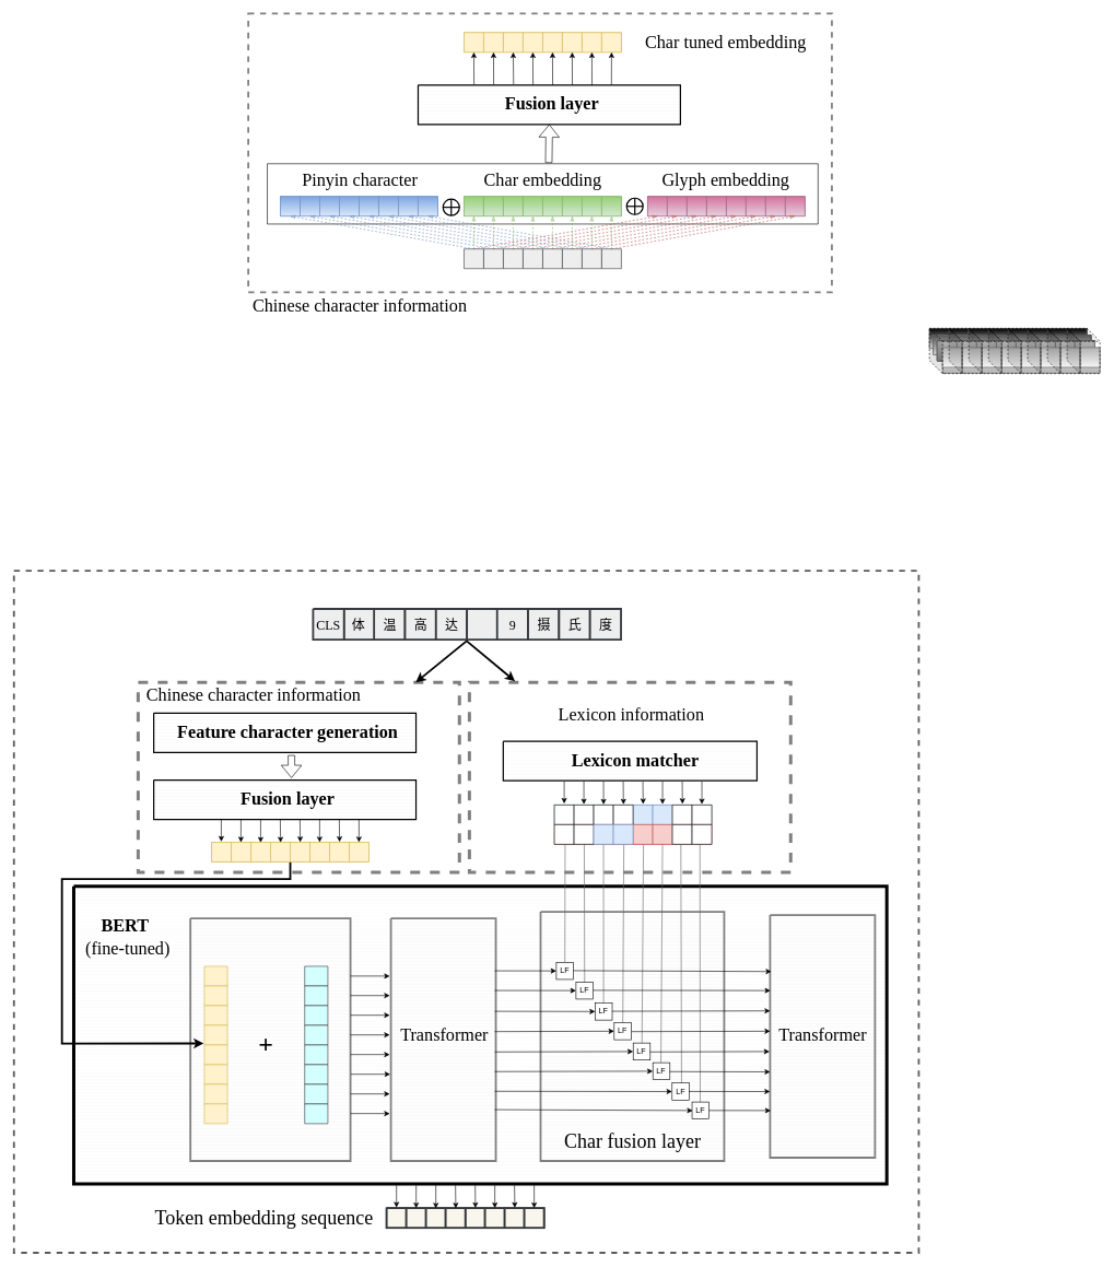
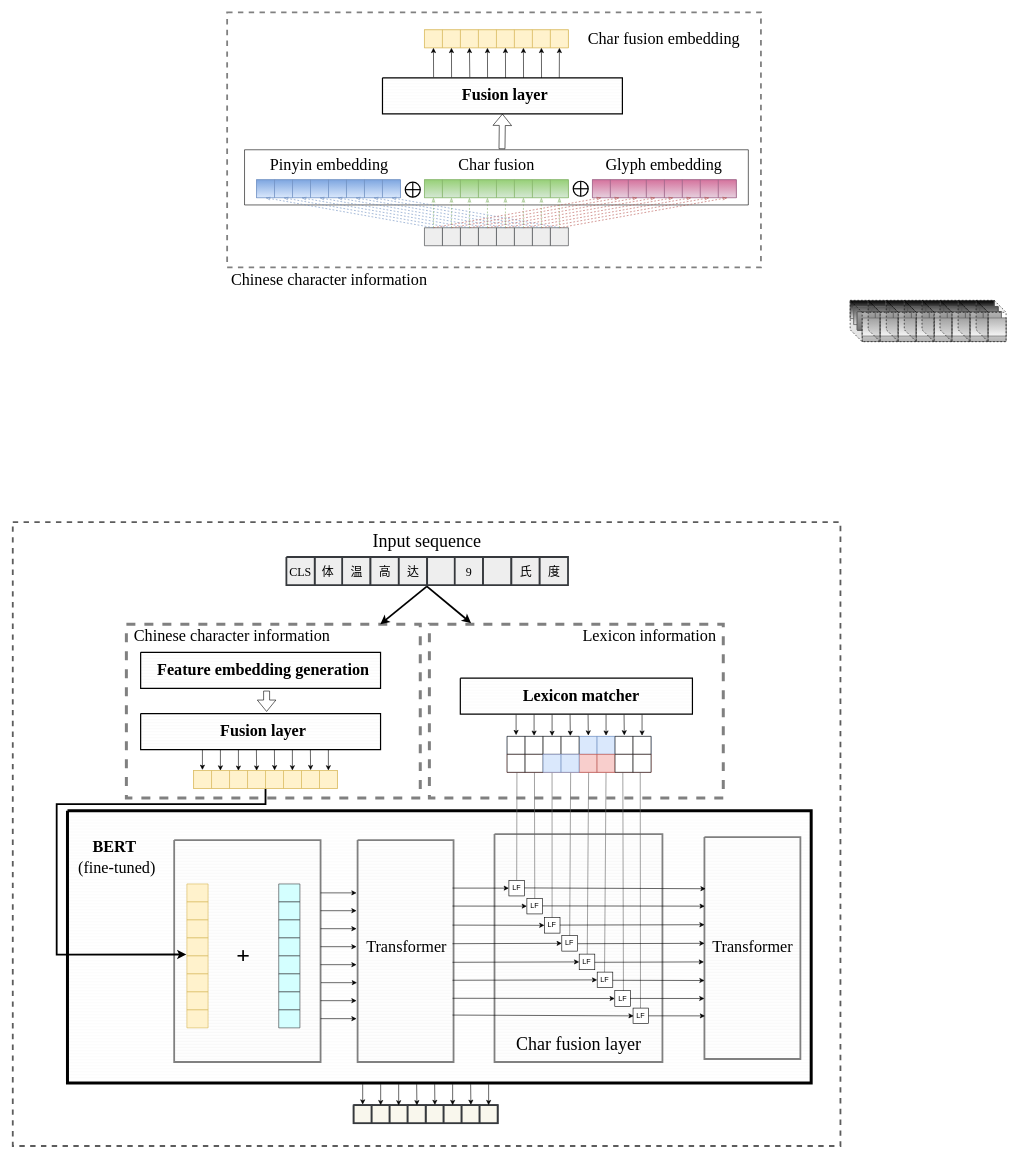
- <mxCell id="355" value="Char tuned embedding" style="text;html=1;resizable=0;autosize=1;align=center;verticalAlign=middle;points=[];fillColor=none;strokeColor=none;rounded=0;shadow=0;sketch=0;fillStyle=auto;fontFamily=Times New Roman;fontSize=27;" parent="1" vertex="1"><mxGeometry x="971.22" y="44" width="270" height="40" as="geometry" /></mxCell>
+ <mxCell id="355" value="Char fusion embedding" style="text;html=1;resizable=0;autosize=1;align=center;verticalAlign=middle;points=[];fillColor=none;strokeColor=none;rounded=0;shadow=0;sketch=0;fillStyle=auto;fontFamily=Times New Roman;fontSize=27;" parent="1" vertex="1"><mxGeometry x="971.22" y="44" width="270" height="40" as="geometry" /></mxCell>
- <mxCell id="319" value="&lt;p&gt;&lt;span style=&quot;font-family: &amp;quot;Times New Roman&amp;quot;; font-size: 27px;&quot;&gt;Pinyin character&lt;/span&gt;&lt;br&gt;&lt;/p&gt;" style="text;html=1;resizable=0;autosize=1;align=center;verticalAlign=middle;points=[];fillColor=none;strokeColor=none;rounded=0;shadow=0;dashed=1;sketch=0;fillStyle=auto;" parent="1" vertex="1"><mxGeometry x="443.22" y="249" width="210" height="50" as="geometry" /></mxCell>
+ <mxCell id="319" value="&lt;p&gt;&lt;span style=&quot;font-family: &amp;quot;Times New Roman&amp;quot;; font-size: 27px;&quot;&gt;Pinyin embedding&lt;/span&gt;&lt;br&gt;&lt;/p&gt;" style="text;html=1;resizable=0;autosize=1;align=center;verticalAlign=middle;points=[];fillColor=none;strokeColor=none;rounded=0;shadow=0;dashed=1;sketch=0;fillStyle=auto;" parent="1" vertex="1"><mxGeometry x="443.22" y="249" width="210" height="50" as="geometry" /></mxCell>
- <mxCell id="320" value="&lt;p&gt;&lt;span style=&quot;font-family: &amp;quot;Times New Roman&amp;quot;; font-size: 27px;&quot;&gt;Char embedding&lt;/span&gt;&lt;br&gt;&lt;/p&gt;" style="text;html=1;resizable=0;autosize=1;align=center;verticalAlign=middle;points=[];fillColor=none;strokeColor=none;rounded=0;shadow=0;dashed=1;sketch=0;fillStyle=auto;" parent="1" vertex="1"><mxGeometry x="732.22" y="249" width="190" height="50" as="geometry" /></mxCell>
+ <mxCell id="320" value="&lt;p&gt;&lt;span style=&quot;font-family: &amp;quot;Times New Roman&amp;quot;; font-size: 27px;&quot;&gt;Char fusion&lt;/span&gt;&lt;br&gt;&lt;/p&gt;" style="text;html=1;resizable=0;autosize=1;align=center;verticalAlign=middle;points=[];fillColor=none;strokeColor=none;rounded=0;shadow=0;dashed=1;sketch=0;fillStyle=auto;" parent="1" vertex="1"><mxGeometry x="732.22" y="249" width="190" height="50" as="geometry" /></mxCell>
+ <mxCell id="42" value="&lt;font style=&quot;font-size: 30px;&quot;&gt;Input sequence&lt;/font&gt;" style="text;html=1;resizable=0;autosize=1;align=center;verticalAlign=middle;points=[];fillColor=none;strokeColor=none;rounded=0;shadow=0;sketch=0;fillStyle=auto;fontFamily=Times New Roman;fontSize=27;" parent="1" vertex="1"><mxGeometry x="610.79" y="880" width="200" height="40" as="geometry" /></mxCell>
- <mxCell id="471" value="&lt;font style=&quot;font-size: 20px;&quot;&gt;摄&lt;/font&gt;" style="text;html=1;resizable=0;autosize=1;align=center;verticalAlign=middle;points=[];fillColor=none;strokeColor=none;rounded=0;dashed=1;fontFamily=Times New Roman;fontSize=11;" parent="454" vertex="1"><mxGeometry x="333.52" y="13.5" width="40" height="20" as="geometry" /></mxCell>
- <mxCell id="253" value="Lexicon information" style="text;html=1;resizable=0;autosize=1;align=center;verticalAlign=middle;points=[];fillColor=none;strokeColor=none;rounded=0;shadow=0;dashed=1;sketch=0;fillStyle=auto;fontFamily=Times New Roman;fontSize=27;" parent="1" vertex="1"><mxGeometry x="842.22" y="1070" width="240" height="40" as="geometry" /></mxCell>
+ <mxCell id="253" value="Lexicon information" style="text;html=1;resizable=0;autosize=1;align=center;verticalAlign=middle;points=[];fillColor=none;strokeColor=none;rounded=0;shadow=0;dashed=1;sketch=0;fillStyle=auto;fontFamily=Times New Roman;fontSize=27;" parent="1" vertex="1"><mxGeometry x="962.22" y="1040" width="240" height="40" as="geometry" /></mxCell>
- <mxCell id="414" value="&lt;p&gt;&lt;b style=&quot;font-family: &amp;quot;Times New Roman&amp;quot;; font-size: 27px;&quot;&gt;Feature character generation&lt;/b&gt;&lt;br&gt;&lt;/p&gt;" style="text;html=1;resizable=0;autosize=1;align=center;verticalAlign=middle;points=[];fillColor=none;strokeColor=none;rounded=0;shadow=0;dashed=1;sketch=0;fillStyle=auto;" parent="412" vertex="1"><mxGeometry x="18.81" y="-3" width="370" height="50" as="geometry" /></mxCell>
+ <mxCell id="414" value="&lt;p&gt;&lt;b style=&quot;font-family: &amp;quot;Times New Roman&amp;quot;; font-size: 27px;&quot;&gt;Feature embedding generation&lt;/b&gt;&lt;br&gt;&lt;/p&gt;" style="text;html=1;resizable=0;autosize=1;align=center;verticalAlign=middle;points=[];fillColor=none;strokeColor=none;rounded=0;shadow=0;dashed=1;sketch=0;fillStyle=auto;" parent="412" vertex="1"><mxGeometry x="18.81" y="-3" width="370" height="50" as="geometry" /></mxCell>
- <mxCell id="445" value="&lt;font style=&quot;font-size: 30px;&quot;&gt;Token embedding sequence&lt;/font&gt;" style="text;html=1;resizable=0;autosize=1;align=center;verticalAlign=middle;points=[];fillColor=none;strokeColor=none;rounded=0;shadow=0;sketch=0;fillStyle=auto;fontFamily=Times New Roman;fontSize=27;" parent="1" vertex="1"><mxGeometry x="227.22" y="1837" width="350" height="40" as="geometry" /></mxCell>
